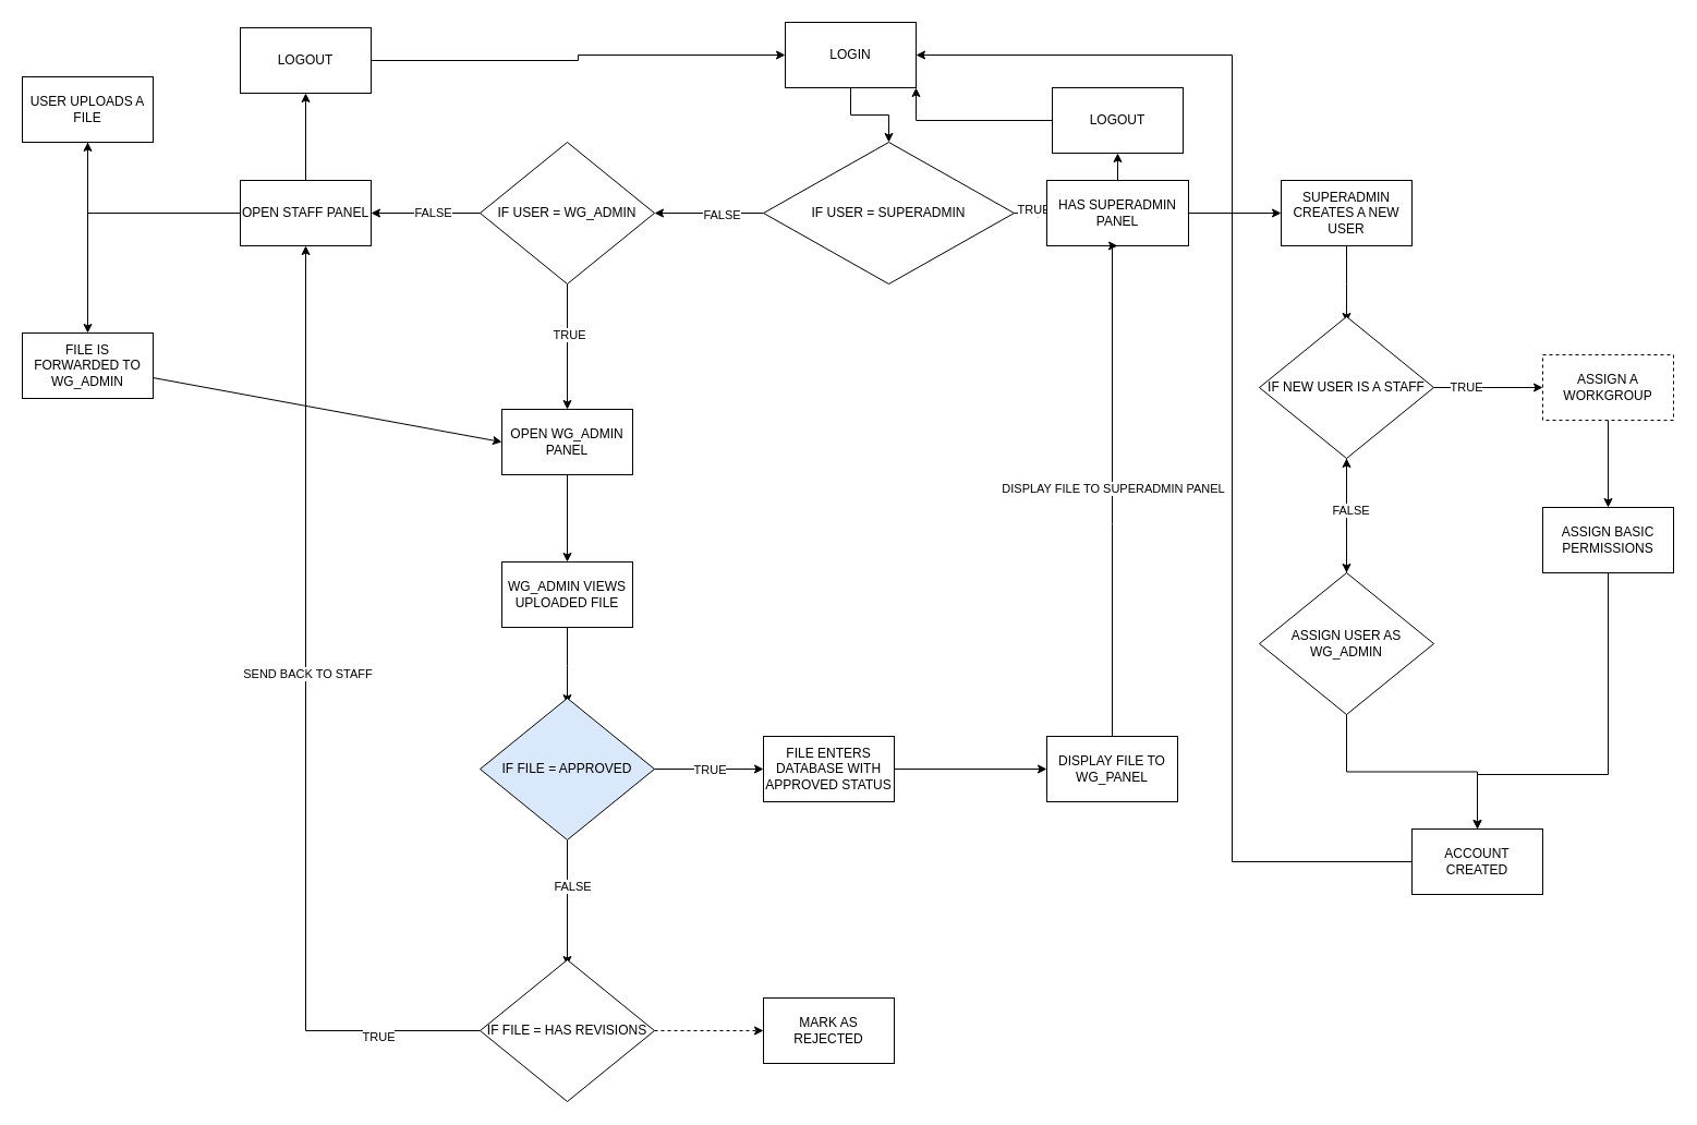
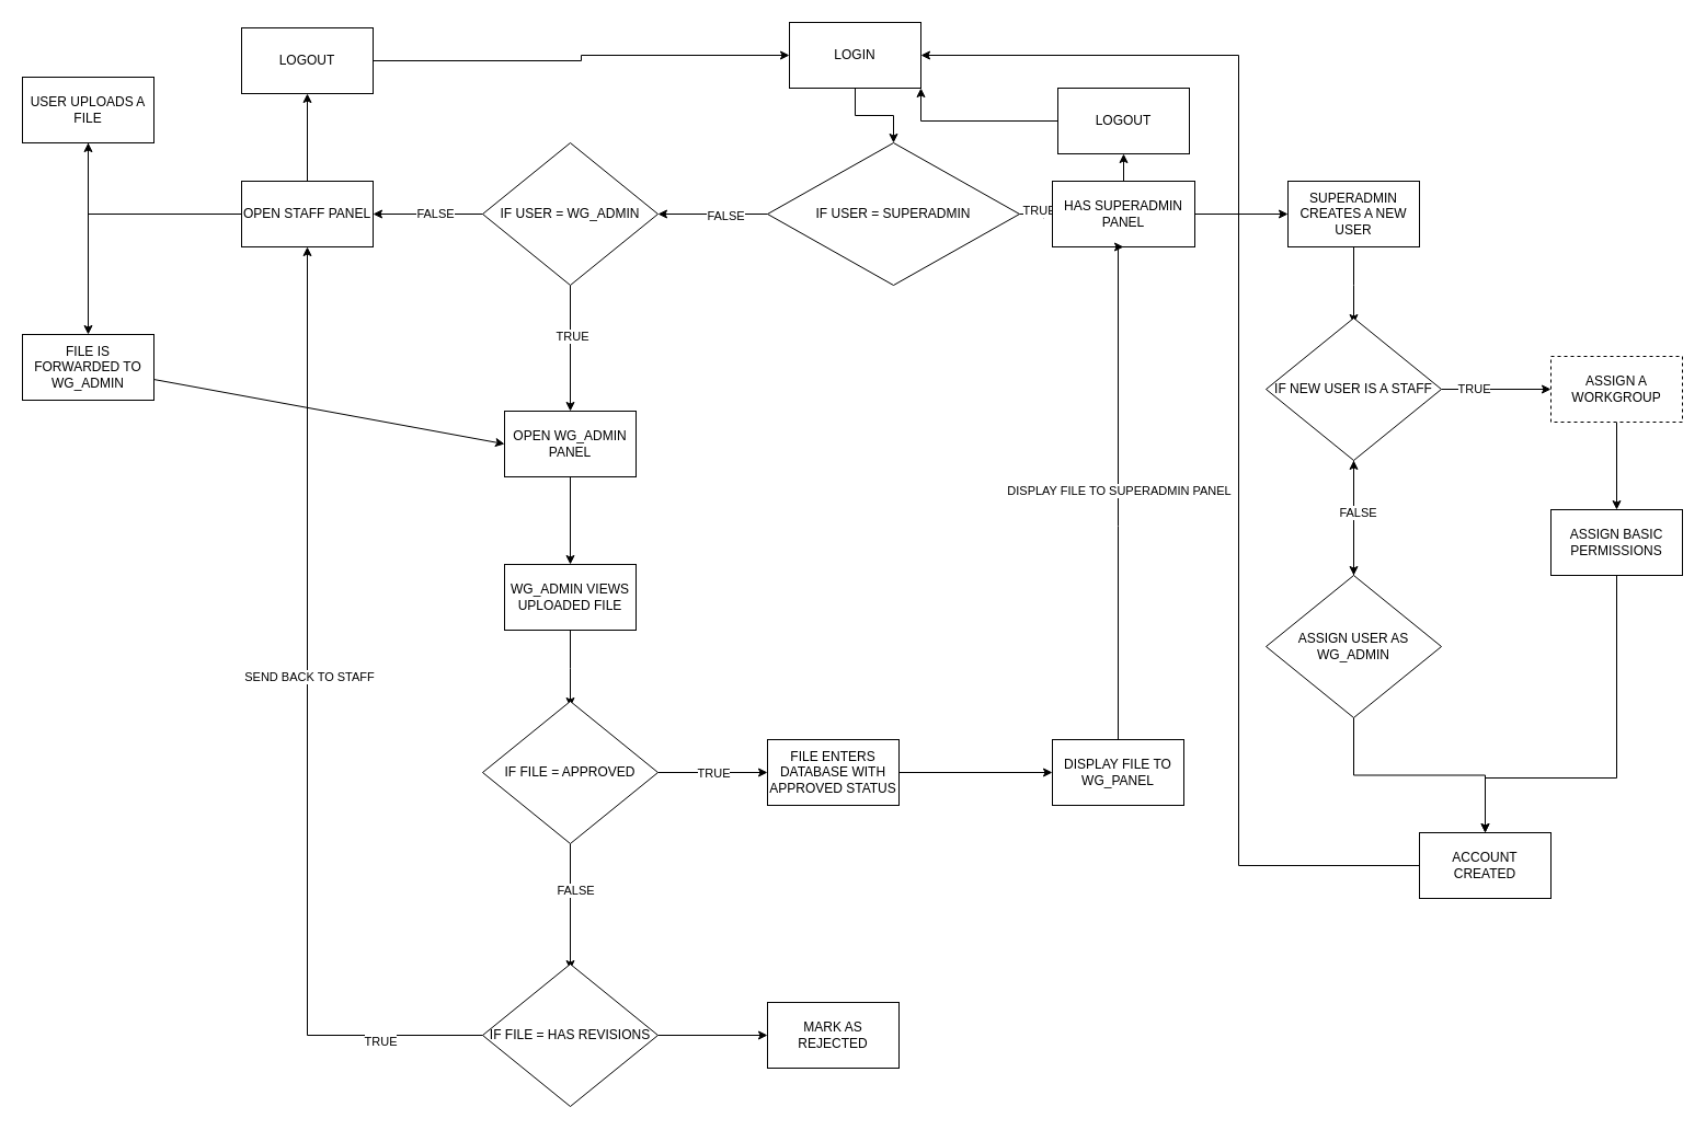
- <mxCell id="32" value="IF FILE = APPROVED" style="rhombus;whiteSpace=wrap;html=1;fillColor=#dae8fc;" vertex="1" parent="1"><mxGeometry x="440" y="640" width="160" height="130" as="geometry" /></mxCell>
+ <mxCell id="32" value="IF FILE = APPROVED" style="rhombus;whiteSpace=wrap;html=1;" vertex="1" parent="1"><mxGeometry x="440" y="640" width="160" height="130" as="geometry" /></mxCell>
- <mxCell id="38" value="" style="edgeStyle=orthogonalEdgeStyle;rounded=0;orthogonalLoop=1;jettySize=auto;html=1;dashed=1;" edge="1" parent="1" source="39" target="40"><mxGeometry relative="1" as="geometry" /></mxCell>
+ <mxCell id="38" value="" style="edgeStyle=orthogonalEdgeStyle;rounded=0;orthogonalLoop=1;jettySize=auto;html=1;" edge="1" parent="1" source="39" target="40"><mxGeometry relative="1" as="geometry" /></mxCell>
